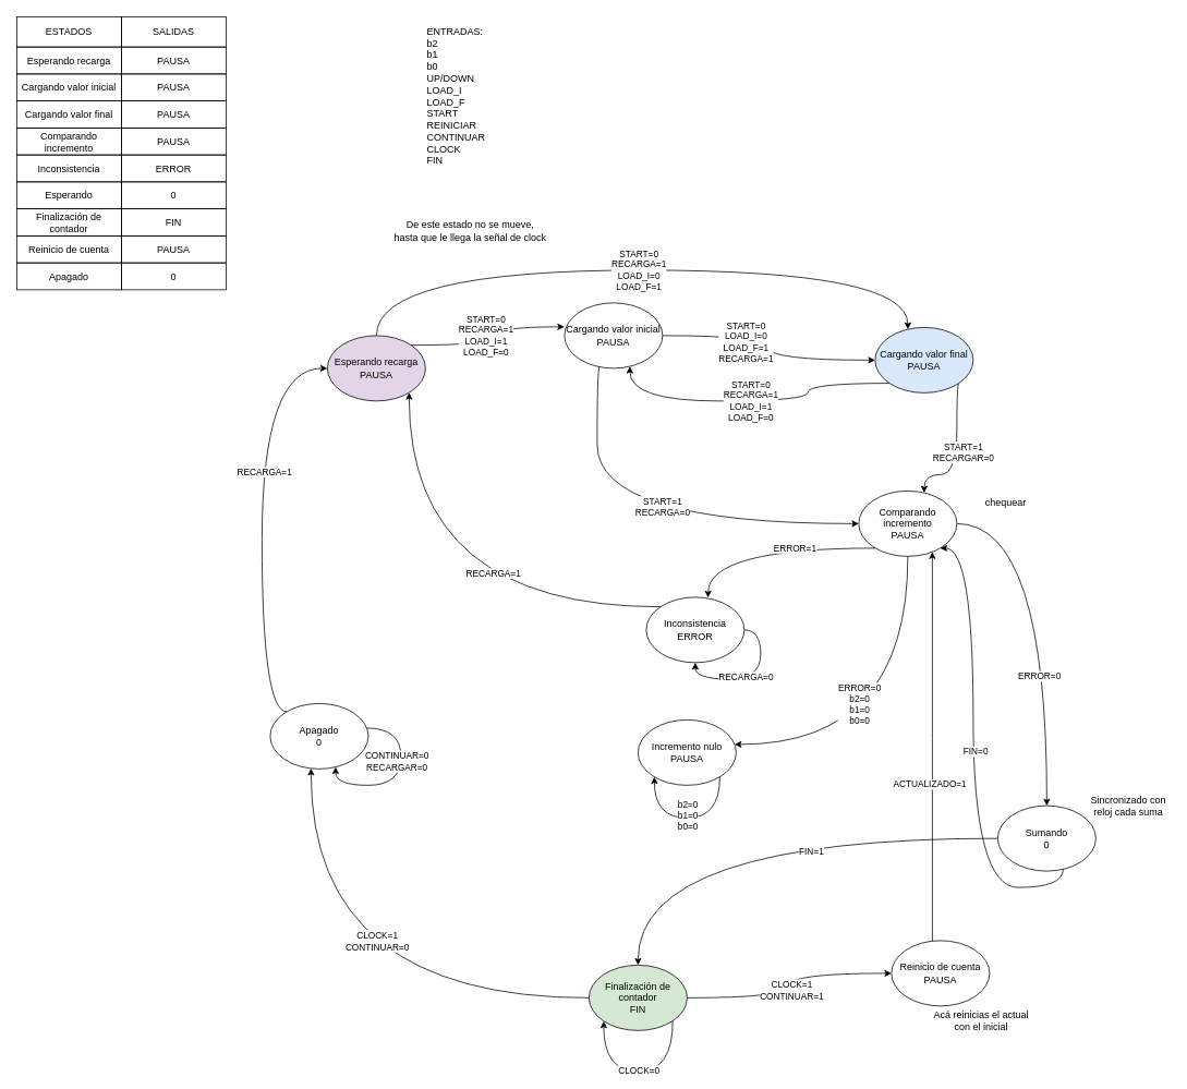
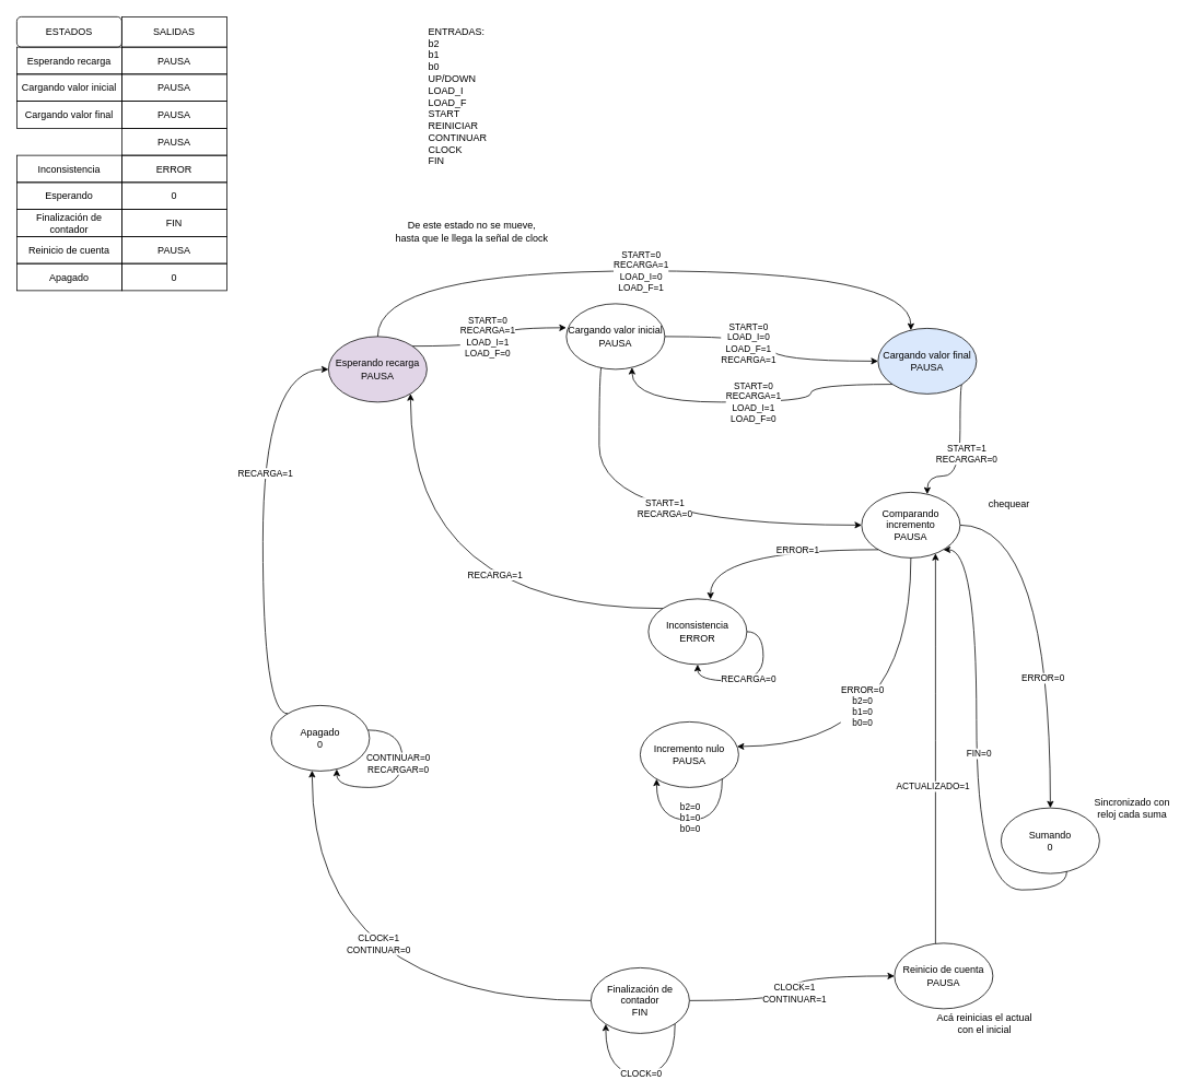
- <mxCell id="2" value="ESTADOS" style="connectable=0;recursiveResize=0;strokeColor=inherit;fillColor=none;align=center;whiteSpace=wrap;html=1;" vertex="1" parent="1"><mxGeometry x="20" y="20" width="128" height="37" as="geometry"><mxRectangle width="60" height="47" as="alternateBounds" /></mxGeometry></mxCell>
+ <mxCell id="2" value="ESTADOS" style="connectable=0;recursiveResize=0;strokeColor=inherit;fillColor=none;align=center;whiteSpace=wrap;html=1;rounded=1;" vertex="1" parent="1"><mxGeometry x="20" y="20" width="128" height="37" as="geometry"><mxRectangle width="60" height="47" as="alternateBounds" /></mxGeometry></mxCell>
- <mxCell id="5" value="Comparando incremento" style="connectable=0;recursiveResize=0;strokeColor=inherit;fillColor=none;align=center;whiteSpace=wrap;html=1;" vertex="1" parent="1"><mxGeometry x="20" y="156" width="128" height="33" as="geometry"><mxRectangle width="60" height="47" as="alternateBounds" /></mxGeometry></mxCell>
- <mxCell id="27" style="edgeStyle=orthogonalEdgeStyle;rounded=0;orthogonalLoop=1;jettySize=auto;html=1;exitX=0;exitY=0.5;exitDx=0;exitDy=0;curved=1;" edge="1" parent="1" source="29" target="34"><mxGeometry relative="1" as="geometry" /></mxCell>
- <mxCell id="28" value="FIN=1" style="edgeLabel;html=1;align=center;verticalAlign=middle;resizable=0;points=[];" vertex="1" connectable="0" parent="27"><mxGeometry x="-0.154" y="1" relative="1" as="geometry"><mxPoint x="23" y="14" as="offset" /></mxGeometry></mxCell>
- <mxCell id="34" value="Finalización de contador&lt;div&gt;FIN&lt;/div&gt;" style="ellipse;whiteSpace=wrap;html=1;fillColor=#d5e8d4;" vertex="1" parent="1"><mxGeometry x="720" y="1180" width="120" height="80" as="geometry" /></mxCell>
+ <mxCell id="34" value="Finalización de contador&lt;div&gt;FIN&lt;/div&gt;" style="ellipse;whiteSpace=wrap;html=1;" vertex="1" parent="1"><mxGeometry x="720" y="1180" width="120" height="80" as="geometry" /></mxCell>
